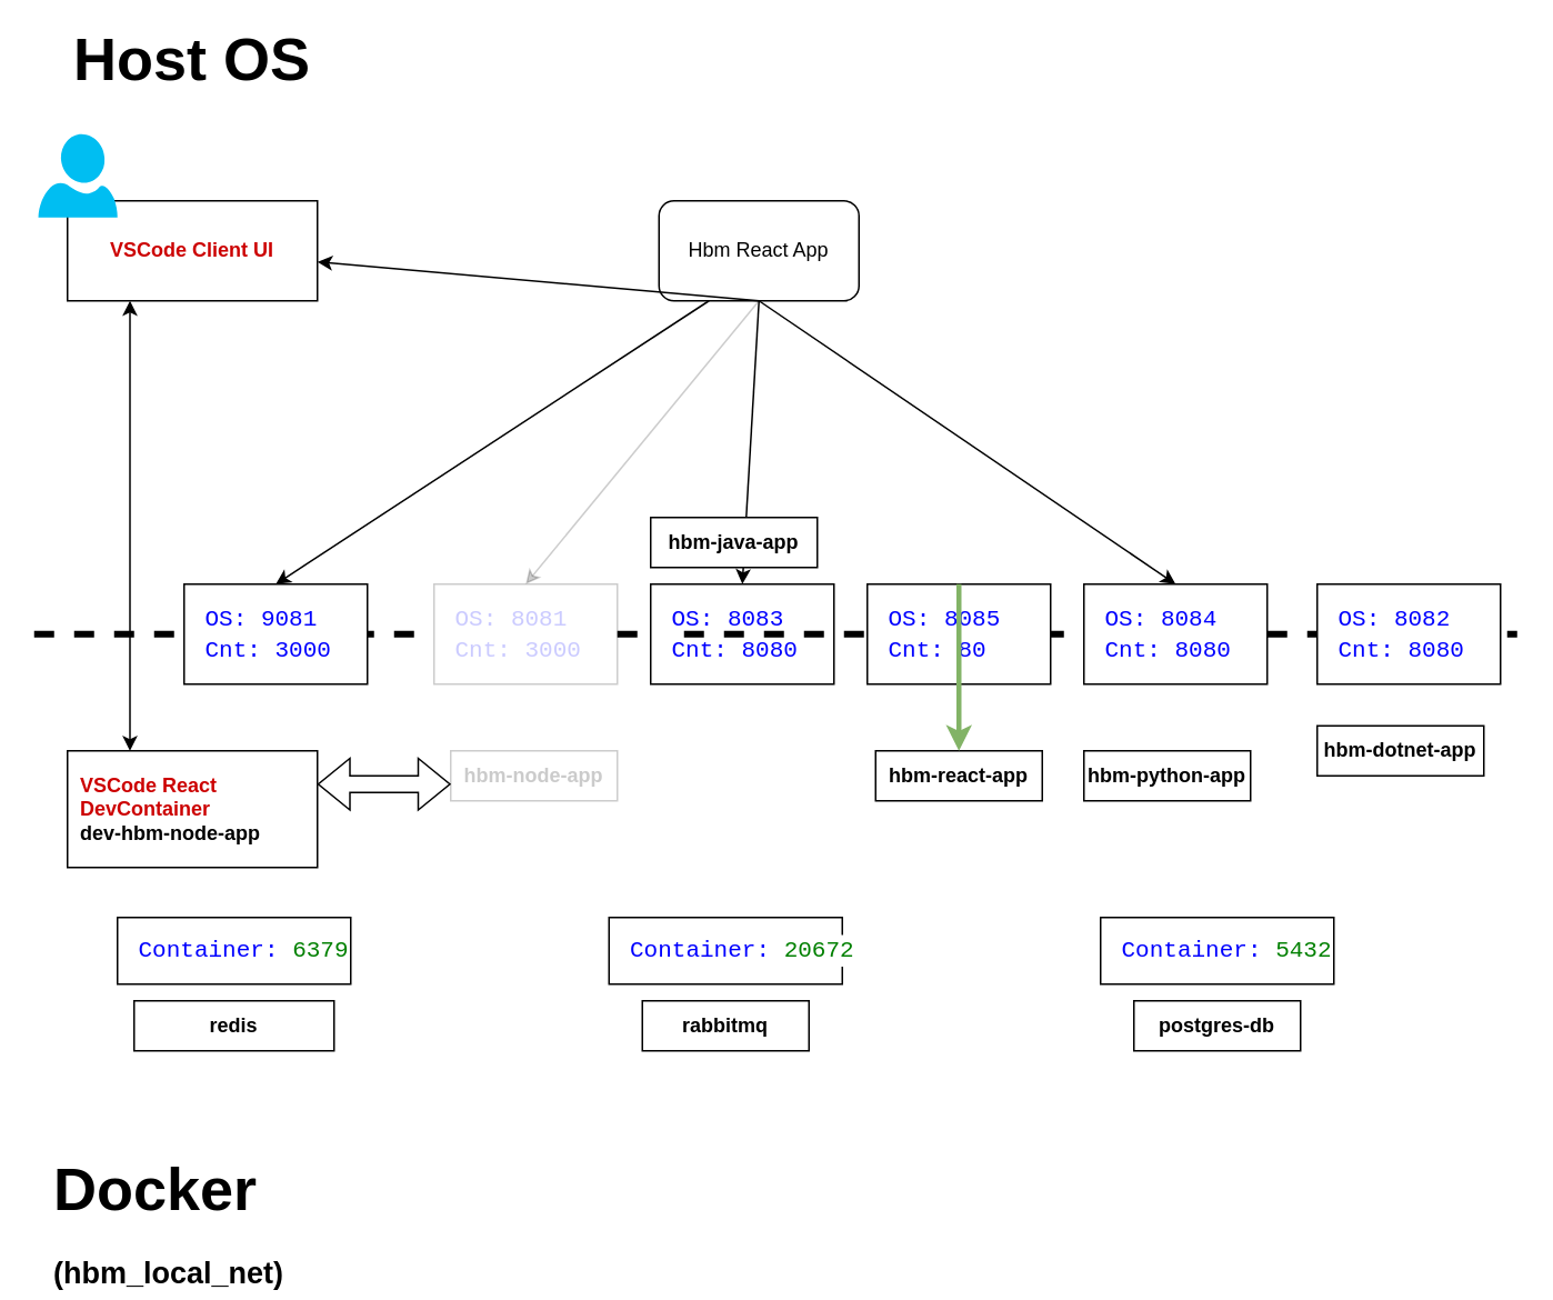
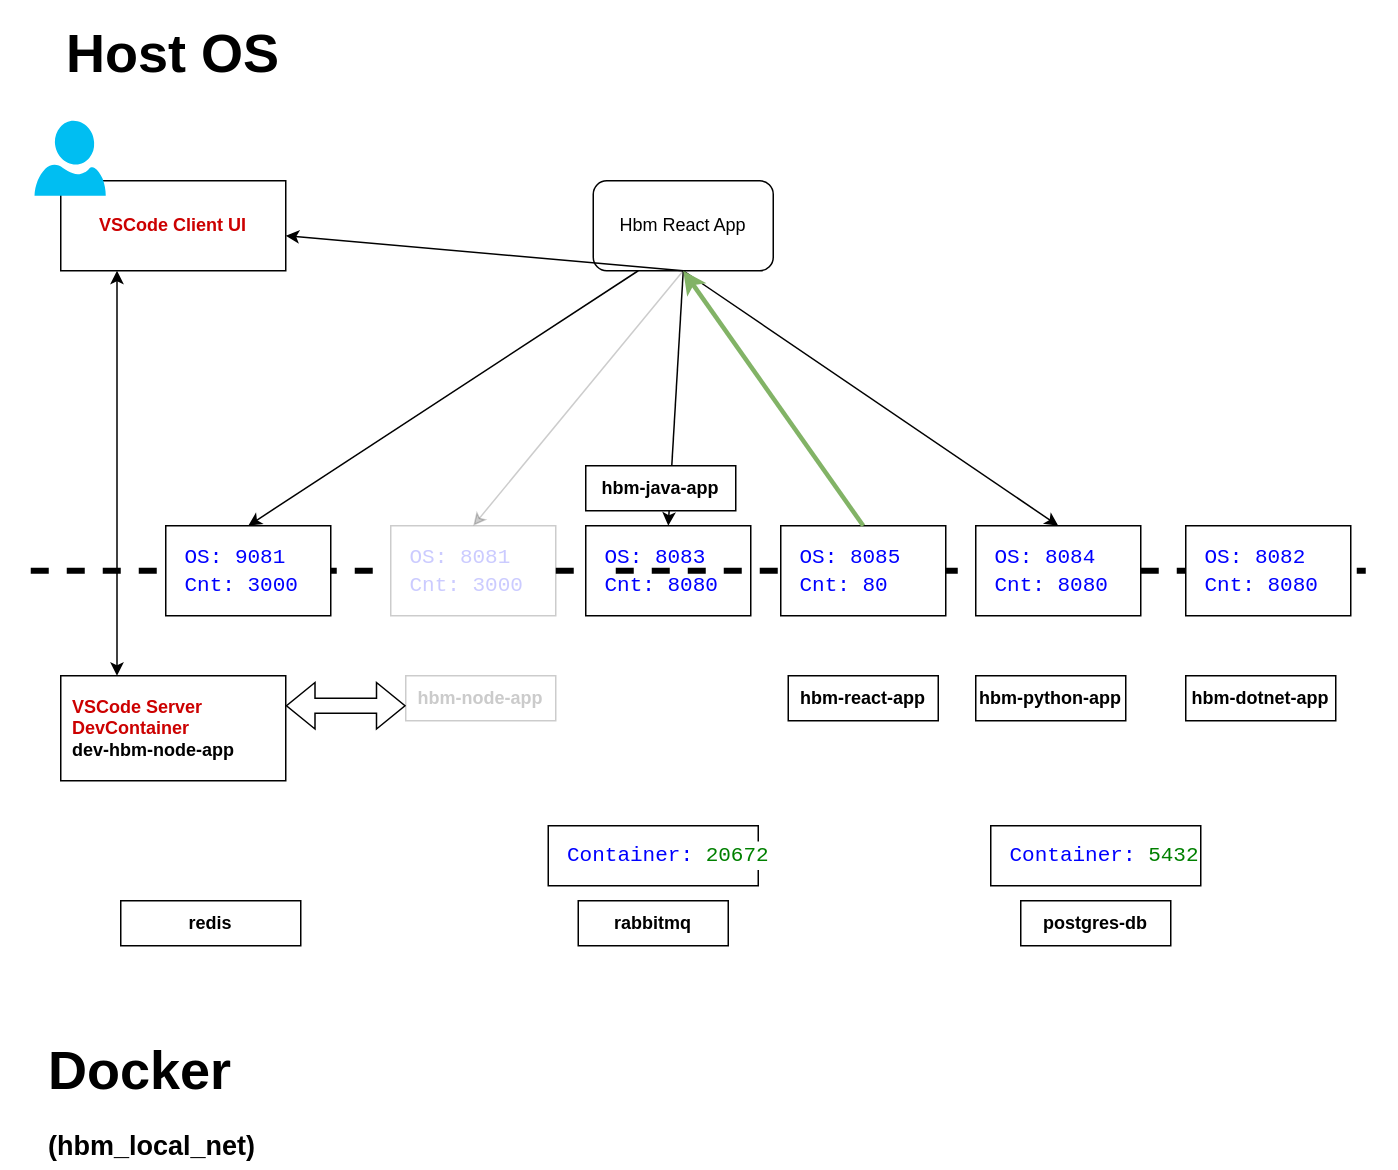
- <mxCell id="29" value="" style="endArrow=classic;html=1;rounded=0;exitX=0.5;exitY=0;exitDx=0;exitDy=0;fillColor=#d5e8d4;strokeColor=#82b366;strokeWidth=3;" edge="1" parent="1" source="25" target="21"><mxGeometry width="50" height="50" relative="1" as="geometry"><mxPoint x="410" y="440" as="sourcePoint" /><mxPoint x="460" y="390" as="targetPoint" /></mxGeometry></mxCell>
+ <mxCell id="29" value="" style="endArrow=classic;html=1;rounded=0;exitX=0.5;exitY=0;exitDx=0;exitDy=0;entryX=0.5;entryY=1;entryDx=0;entryDy=0;fillColor=#d5e8d4;strokeColor=#82b366;strokeWidth=3;" edge="1" parent="1" source="25" target="8"><mxGeometry width="50" height="50" relative="1" as="geometry"><mxPoint x="410" y="440" as="sourcePoint" /><mxPoint x="460" y="390" as="targetPoint" /></mxGeometry></mxCell>
- <mxCell id="19" value="hbm-dotnet-app" style="rounded=0;whiteSpace=wrap;html=1;fontStyle=1" vertex="1" parent="1"><mxGeometry x="790" y="435" width="100" height="30" as="geometry" /></mxCell>
+ <mxCell id="19" value="hbm-dotnet-app" style="rounded=0;whiteSpace=wrap;html=1;fontStyle=1" vertex="1" parent="1"><mxGeometry x="790" y="450" width="100" height="30" as="geometry" /></mxCell>
- <mxCell id="30" value="&lt;div&gt;&lt;font style=&quot;color: rgb(204, 0, 0);&quot;&gt;VSCode React DevContainer&lt;/font&gt;&lt;/div&gt;dev-hbm-node-app" style="rounded=0;whiteSpace=wrap;html=1;fontStyle=1;align=left;spacingLeft=6;" vertex="1" parent="1"><mxGeometry x="40" y="450" width="150" height="70" as="geometry" /></mxCell>
+ <mxCell id="30" value="&lt;div&gt;&lt;font style=&quot;color: rgb(204, 0, 0);&quot;&gt;VSCode Server DevContainer&lt;/font&gt;&lt;/div&gt;dev-hbm-node-app" style="rounded=0;whiteSpace=wrap;html=1;fontStyle=1;align=left;spacingLeft=6;" vertex="1" parent="1"><mxGeometry x="40" y="450" width="150" height="70" as="geometry" /></mxCell>
- <mxCell id="14" value="&lt;div style=&quot;background-color: rgb(255, 255, 255); font-family: Consolas, &amp;quot;Courier New&amp;quot;, monospace; font-size: 14px; line-height: 19px; white-space: pre;&quot;&gt;&lt;span style=&quot;color: rgb(0, 0, 255);&quot;&gt;Container: &lt;/span&gt;&lt;span style=&quot;color: rgb(0, 128, 0);&quot;&gt;6379&lt;/span&gt;&lt;/div&gt;" style="rounded=0;whiteSpace=wrap;html=1;align=left;spacingLeft=11;" parent="1" vertex="1"><mxGeometry x="70" y="550" width="140" height="40" as="geometry" /></mxCell>
